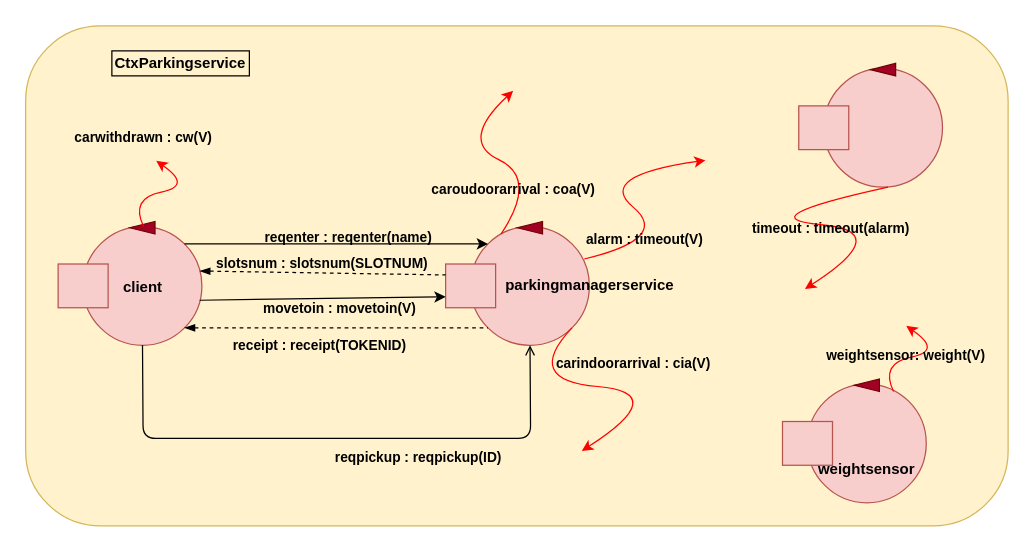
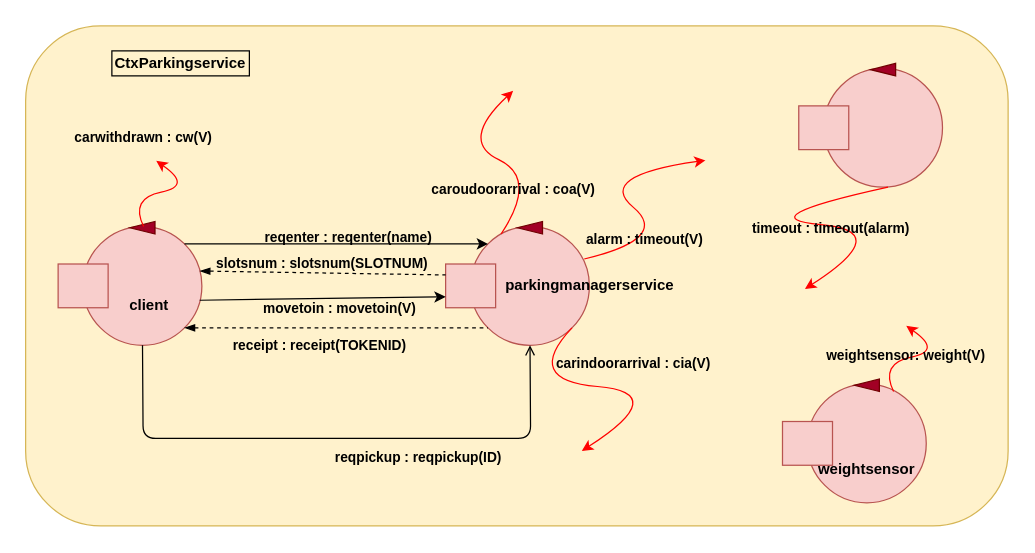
- <mxCell id="16" value="&lt;font color=&quot;#000000&quot;&gt;&lt;b&gt;client&lt;/b&gt;&lt;/font&gt;" style="text;html=1;strokeColor=none;fillColor=none;align=center;verticalAlign=middle;whiteSpace=wrap;rounded=0;" parent="1" vertex="1"><mxGeometry x="94" y="218.5" width="40" height="20" as="geometry" /></mxCell>
+ <mxCell id="16" value="&lt;font color=&quot;#000000&quot;&gt;&lt;b&gt;client&lt;/b&gt;&lt;/font&gt;" style="text;html=1;strokeColor=none;fillColor=none;align=center;verticalAlign=middle;whiteSpace=wrap;rounded=0;" parent="1" vertex="1"><mxGeometry x="99" y="233.5" width="40" height="20" as="geometry" /></mxCell>
